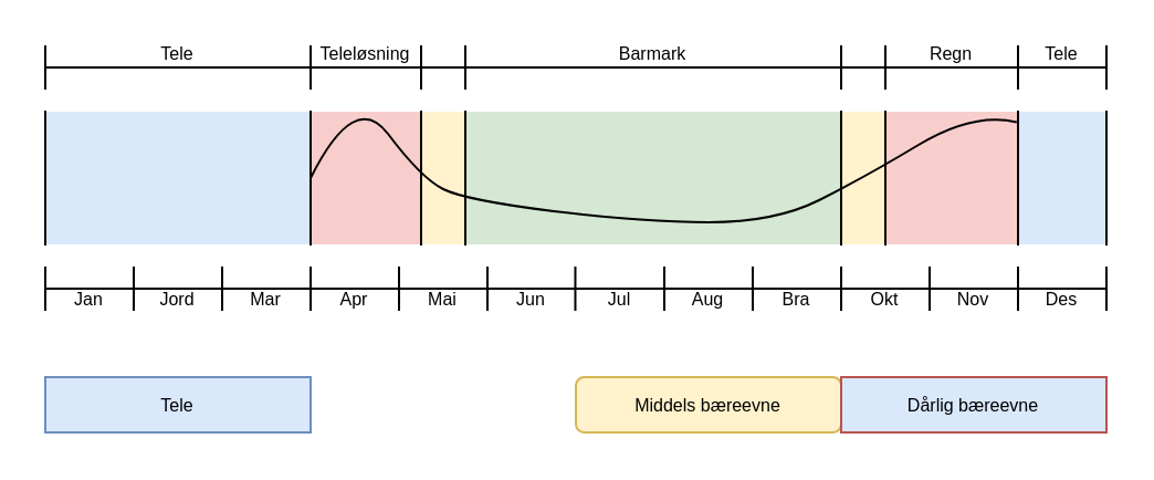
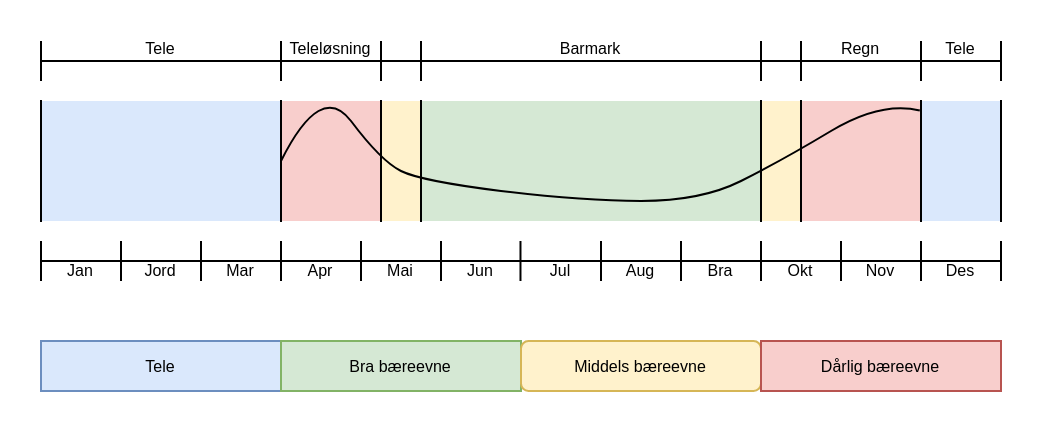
+ <mxCell id="42" value="&lt;font&gt;Bra bæreevne&lt;/font&gt;" style="rounded=0;whiteSpace=wrap;html=1;fillColor=#d5e8d4;strokeColor=#82b366;fontSize=8;" vertex="1" parent="1"><mxGeometry x="140" y="170" width="120" height="25" as="geometry" /></mxCell>
- <mxCell id="44" value="&lt;font&gt;Dårlig bæreevne&lt;/font&gt;" style="rounded=0;whiteSpace=wrap;html=1;fillColor=#dae8fc;strokeColor=#b85450;fontSize=8;" vertex="1" parent="1"><mxGeometry x="380" y="170" width="120" height="25" as="geometry" /></mxCell>
+ <mxCell id="44" value="&lt;font&gt;Dårlig bæreevne&lt;/font&gt;" style="rounded=0;whiteSpace=wrap;html=1;fillColor=#f8cecc;strokeColor=#b85450;fontSize=8;" vertex="1" parent="1"><mxGeometry x="380" y="170" width="120" height="25" as="geometry" /></mxCell>
